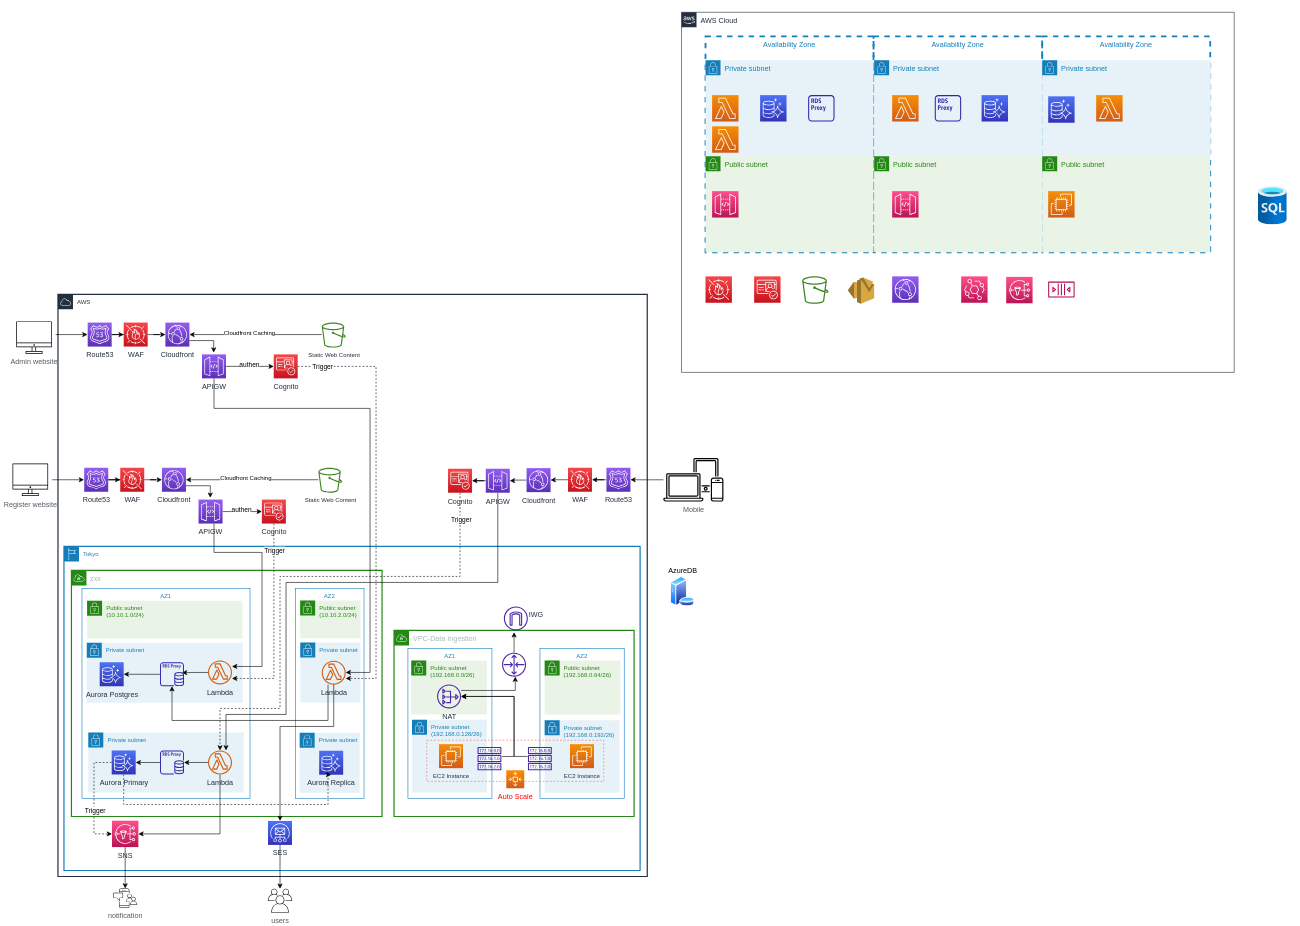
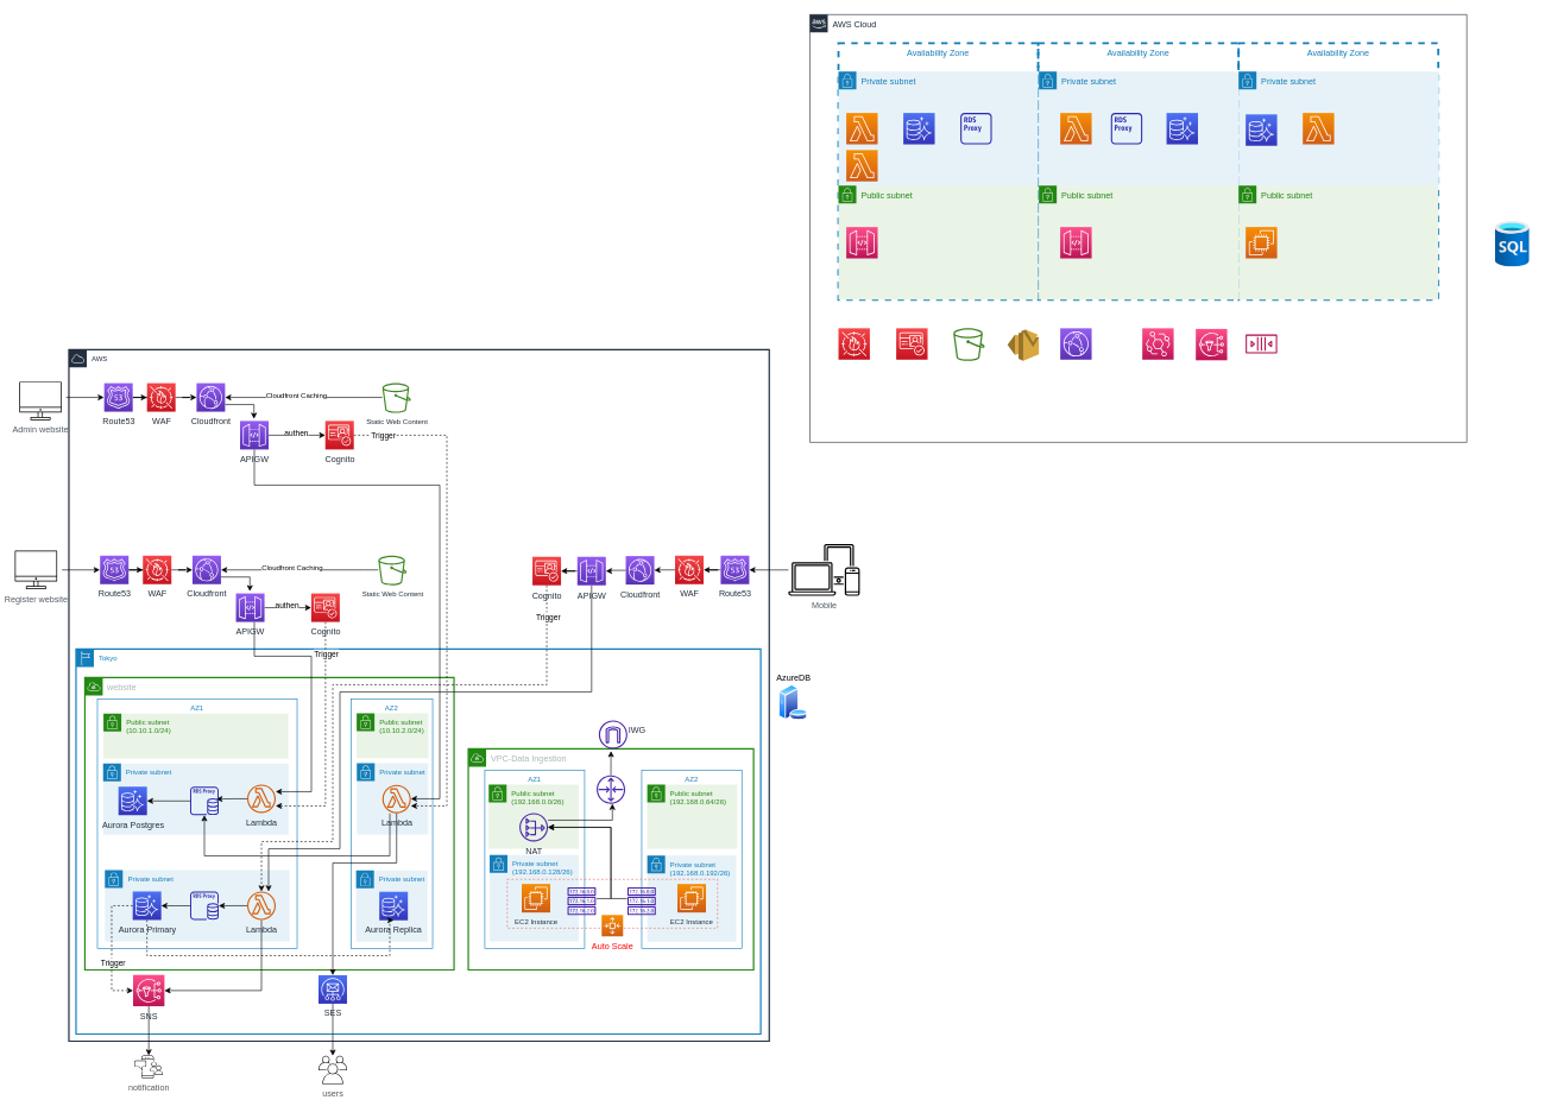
- <mxCell id="38" value="zxx" style="points=[[0,0],[0.25,0],[0.5,0],[0.75,0],[1,0],[1,0.25],[1,0.5],[1,0.75],[1,1],[0.75,1],[0.5,1],[0.25,1],[0,1],[0,0.75],[0,0.5],[0,0.25]];outlineConnect=0;gradientColor=none;html=1;whiteSpace=wrap;fontSize=12;fontStyle=0;shape=mxgraph.aws4.group;grIcon=mxgraph.aws4.group_vpc;strokeColor=#248814;fillColor=none;verticalAlign=top;align=left;spacingLeft=30;fontColor=#AAB7B8;dashed=0;strokeWidth=2;" vertex="1" parent="1"><mxGeometry x="118.43" y="950" width="517.57" height="410" as="geometry" /></mxCell>
+ <mxCell id="38" value="website" style="points=[[0,0],[0.25,0],[0.5,0],[0.75,0],[1,0],[1,0.25],[1,0.5],[1,0.75],[1,1],[0.75,1],[0.5,1],[0.25,1],[0,1],[0,0.75],[0,0.5],[0,0.25]];outlineConnect=0;gradientColor=none;html=1;whiteSpace=wrap;fontSize=12;fontStyle=0;shape=mxgraph.aws4.group;grIcon=mxgraph.aws4.group_vpc;strokeColor=#248814;fillColor=none;verticalAlign=top;align=left;spacingLeft=30;fontColor=#AAB7B8;dashed=0;strokeWidth=2;" vertex="1" parent="1"><mxGeometry x="118.43" y="950" width="517.57" height="410" as="geometry" /></mxCell>
- <mxCell id="73" value="AzureDB" style="aspect=fixed;perimeter=ellipsePerimeter;html=1;align=center;shadow=0;dashed=0;spacingTop=3;image;image=img/lib/active_directory/database_server.svg;fillColor=#CCCCCC;labelPosition=center;verticalLabelPosition=top;verticalAlign=bottom;" vertex="1" parent="1"><mxGeometry x="1116" y="960" width="41" height="50" as="geometry" /></mxCell>
+ <mxCell id="73" value="AzureDB" style="aspect=fixed;perimeter=ellipsePerimeter;html=1;align=center;shadow=0;dashed=0;spacingTop=3;image;image=img/lib/active_directory/database_server.svg;fillColor=#CCCCCC;labelPosition=center;verticalLabelPosition=top;verticalAlign=bottom;" vertex="1" parent="1"><mxGeometry x="1091" y="960" width="41" height="50" as="geometry" /></mxCell>
